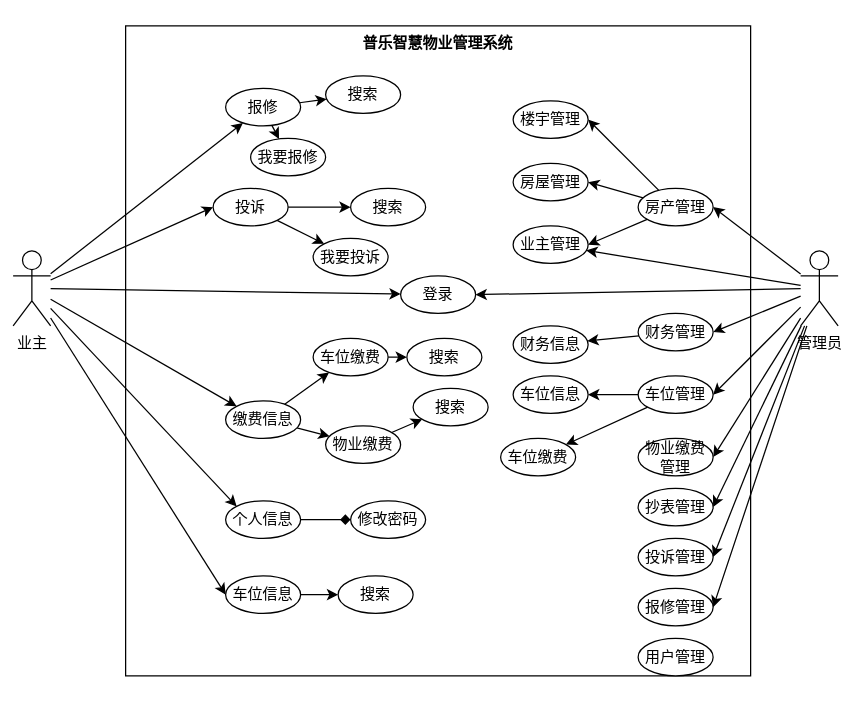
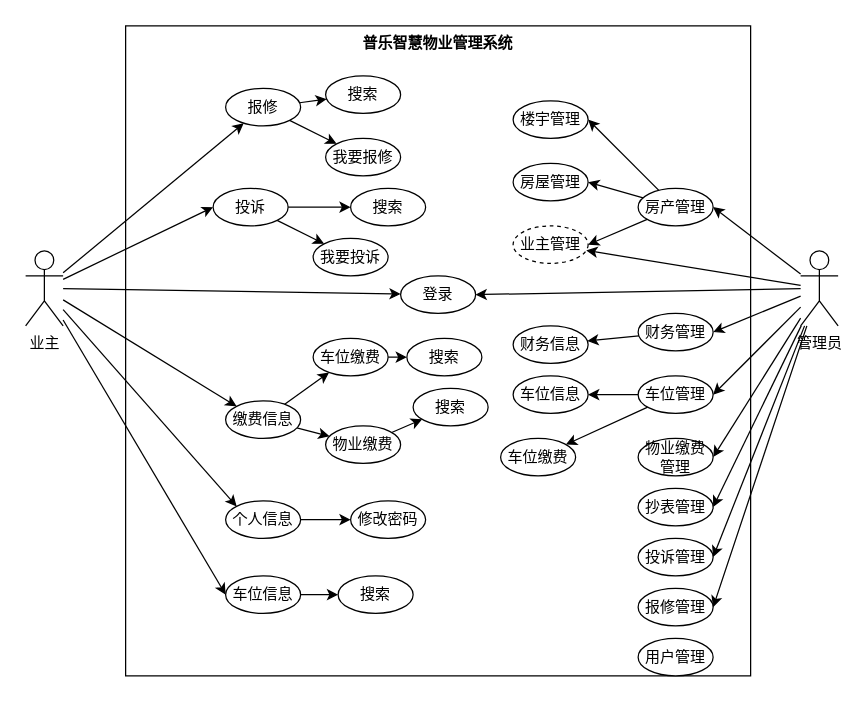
- <mxCell id="23" value="我要报修" style="ellipse;whiteSpace=wrap;html=1;" parent="1" vertex="1"><mxGeometry x="200" y="110" width="60" height="30" as="geometry" /></mxCell>
+ <mxCell id="23" value="我要报修" style="ellipse;whiteSpace=wrap;html=1;" parent="1" vertex="1"><mxGeometry x="260" y="110" width="60" height="30" as="geometry" /></mxCell>
- <mxCell id="48" value="业主管理" style="ellipse;whiteSpace=wrap;html=1;" parent="1" vertex="1"><mxGeometry x="410" y="180" width="60" height="30" as="geometry" /></mxCell>
+ <mxCell id="48" value="业主管理" style="ellipse;whiteSpace=wrap;html=1;dashed=1;" parent="1" vertex="1"><mxGeometry x="410" y="180" width="60" height="30" as="geometry" /></mxCell>
- <mxCell id="9" value="业主" style="shape=umlActor;html=1;verticalLabelPosition=bottom;verticalAlign=top;align=center;" parent="1" vertex="1"><mxGeometry x="10" y="200" width="30" height="60" as="geometry" /></mxCell>
+ <mxCell id="9" value="业主" style="shape=umlActor;html=1;verticalLabelPosition=bottom;verticalAlign=top;align=center;" parent="1" vertex="1"><mxGeometry x="20" y="200" width="30" height="60" as="geometry" /></mxCell>
- <mxCell id="27" value="" style="edgeStyle=none;rounded=0;orthogonalLoop=1;jettySize=auto;html=1;endArrow=diamond;" parent="1" source="28" target="41" edge="1"><mxGeometry relative="1" as="geometry" /></mxCell>
+ <mxCell id="27" value="" style="edgeStyle=none;rounded=0;orthogonalLoop=1;jettySize=auto;html=1;" parent="1" source="28" target="41" edge="1"><mxGeometry relative="1" as="geometry" /></mxCell>
